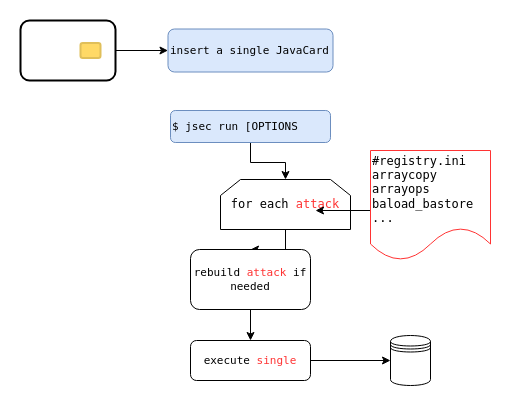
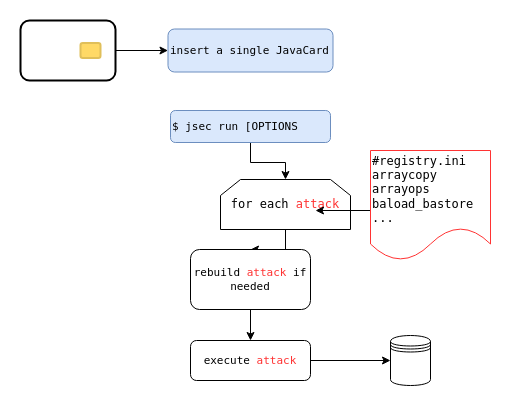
- <mxCell id="20" value="&lt;font style=&quot;font-size: 11px&quot; face=&quot;monospace&quot;&gt;execute &lt;font color=&quot;#FF3333&quot;&gt;single&lt;/font&gt;&lt;br&gt;&lt;/font&gt;" style="rounded=1;whiteSpace=wrap;html=1;shadow=0;glass=0;comic=0;strokeColor=#000000;strokeWidth=1;fillColor=#FFFFFF;gradientColor=none;fontFamily=typewriter;" vertex="1" parent="19"><mxGeometry y="10" width="120" height="40" as="geometry" /></mxCell>
+ <mxCell id="20" value="&lt;font style=&quot;font-size: 11px&quot; face=&quot;monospace&quot;&gt;execute &lt;font color=&quot;#FF3333&quot;&gt;attack&lt;/font&gt;&lt;br&gt;&lt;/font&gt;" style="rounded=1;whiteSpace=wrap;html=1;shadow=0;glass=0;comic=0;strokeColor=#000000;strokeWidth=1;fillColor=#FFFFFF;gradientColor=none;fontFamily=typewriter;" vertex="1" parent="19"><mxGeometry y="10" width="120" height="40" as="geometry" /></mxCell>
